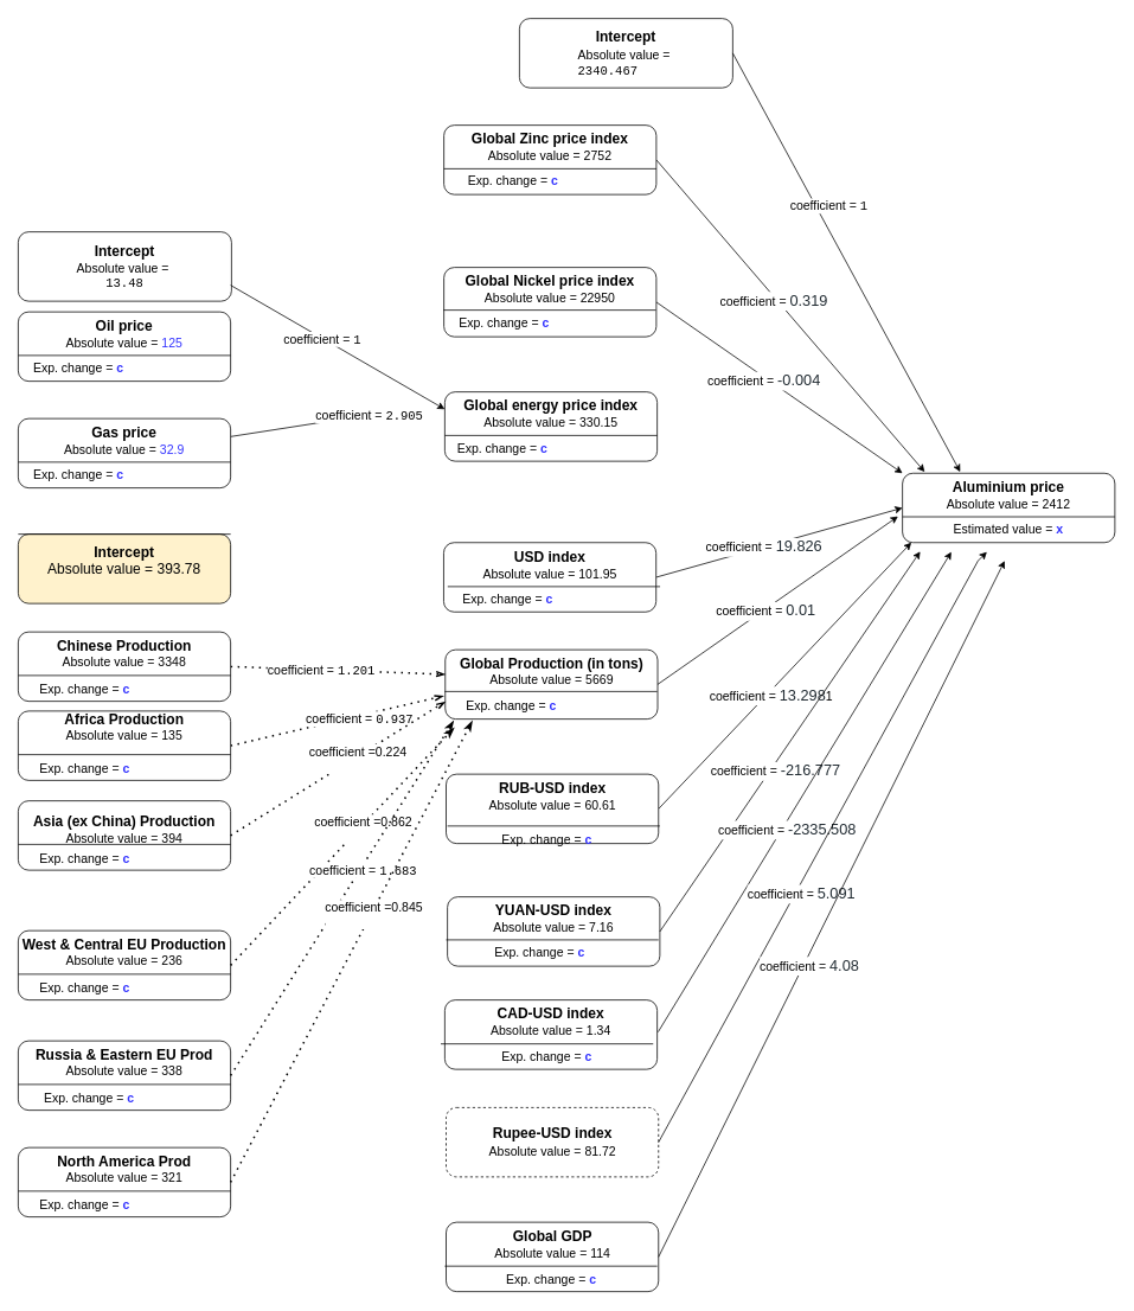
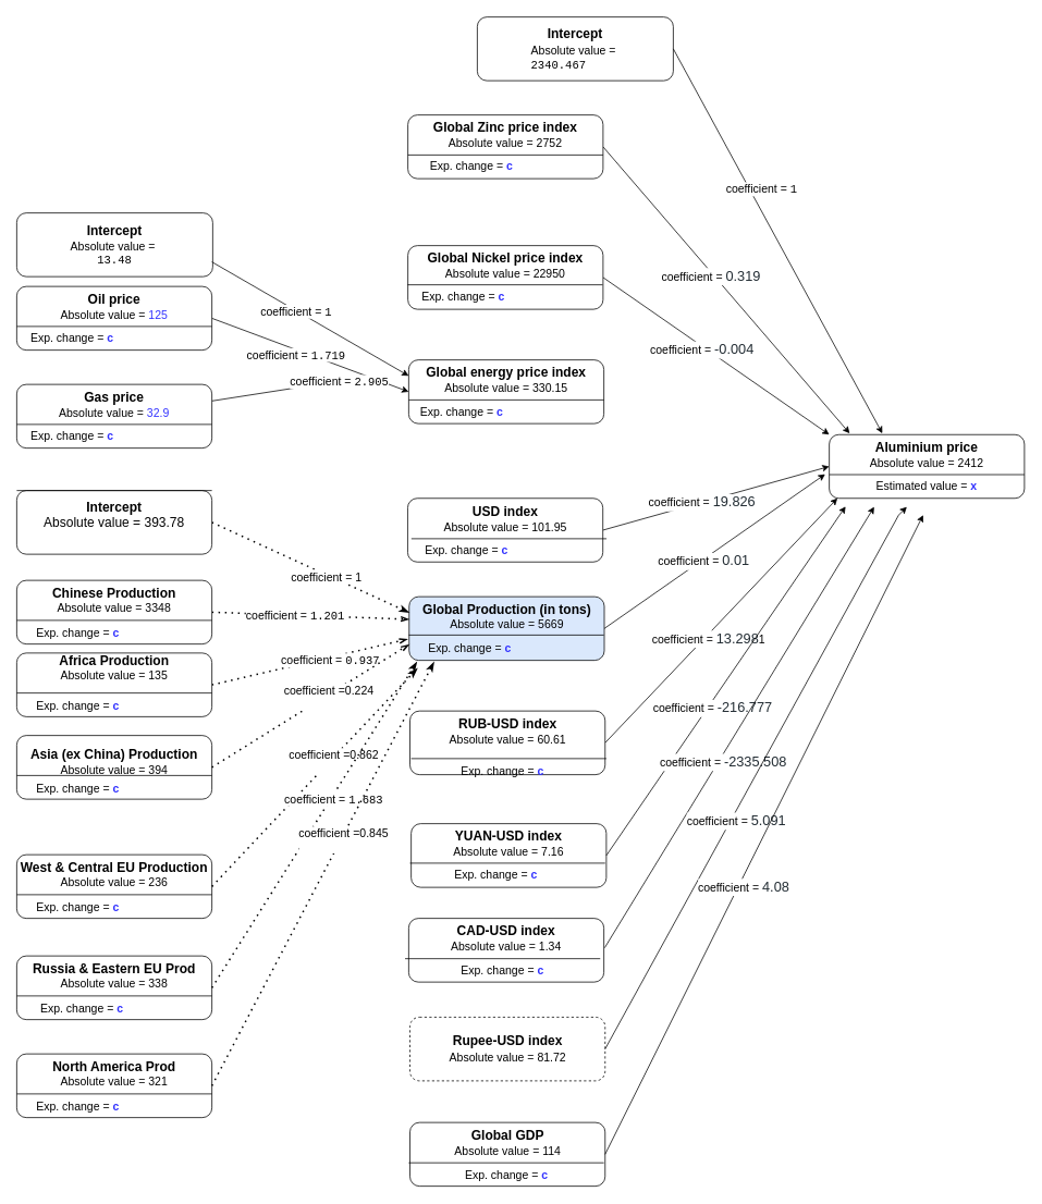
+ <mxCell id="17" style="edgeStyle=none;rounded=0;orthogonalLoop=1;jettySize=auto;html=1;entryX=0;entryY=0.5;entryDx=0;entryDy=0;fontSize=14;fontColor=#3333FF;exitX=1;exitY=0.5;exitDx=0;exitDy=0;" parent="1" source="19" target="2" edge="1"><mxGeometry relative="1" as="geometry" /></mxCell>
+ <mxCell id="18" value="&lt;font style=&quot;font-size: 14px;&quot; color=&quot;#000000&quot;&gt;coefficient =&amp;nbsp;&lt;/font&gt;&lt;span style=&quot;font-family: Consolas, &amp;quot;Courier New&amp;quot;, monospace; text-align: start;&quot;&gt;&lt;font color=&quot;#000000&quot;&gt;1.719&lt;/font&gt;&lt;/span&gt;&lt;font style=&quot;font-size: 14px;&quot; color=&quot;#000000&quot;&gt;&lt;br&gt;&lt;/font&gt;" style="edgeLabel;html=1;align=center;verticalAlign=middle;resizable=0;points=[];fontSize=14;fontColor=#3333FF;" parent="17" vertex="1" connectable="0"><mxGeometry x="-0.334" relative="1" as="geometry"><mxPoint x="22" y="14" as="offset" /></mxGeometry></mxCell>
- <mxCell id="57" value="&lt;div style=&quot;font-size: 16px;&quot;&gt;&lt;font style=&quot;font-size: 16px;&quot;&gt;&lt;b&gt;&lt;font style=&quot;font-size: 16px;&quot;&gt;&lt;br&gt;&lt;/font&gt;&lt;/b&gt;&lt;/font&gt;&lt;/div&gt;&lt;div style=&quot;font-size: 16px;&quot;&gt;&lt;font style=&quot;font-size: 16px;&quot;&gt;&lt;b&gt;&lt;font style=&quot;font-size: 16px;&quot;&gt;Intercept&lt;/font&gt;&lt;/b&gt;&lt;/font&gt;&lt;/div&gt;&lt;div style=&quot;font-size: 16px;&quot;&gt;&lt;span style=&quot;background-color: initial;&quot;&gt;&lt;font style=&quot;font-size: 16px;&quot;&gt;Absolute value = 393.78&lt;/font&gt;&lt;/span&gt;&lt;/div&gt;&lt;div style=&quot;font-size: 16px;&quot;&gt;&lt;font style=&quot;font-size: 16px;&quot;&gt;&lt;br&gt;&lt;/font&gt;&lt;/div&gt;&lt;div style=&quot;font-size: 16px;&quot;&gt;&lt;br&gt;&lt;/div&gt;" style="rounded=1;whiteSpace=wrap;html=1;fillColor=#fff2cc;" parent="1" vertex="1"><mxGeometry x="20" y="600" width="239" height="78" as="geometry" /></mxCell>
+ <mxCell id="57" value="&lt;div style=&quot;font-size: 16px;&quot;&gt;&lt;font style=&quot;font-size: 16px;&quot;&gt;&lt;b&gt;&lt;font style=&quot;font-size: 16px;&quot;&gt;&lt;br&gt;&lt;/font&gt;&lt;/b&gt;&lt;/font&gt;&lt;/div&gt;&lt;div style=&quot;font-size: 16px;&quot;&gt;&lt;font style=&quot;font-size: 16px;&quot;&gt;&lt;b&gt;&lt;font style=&quot;font-size: 16px;&quot;&gt;Intercept&lt;/font&gt;&lt;/b&gt;&lt;/font&gt;&lt;/div&gt;&lt;div style=&quot;font-size: 16px;&quot;&gt;&lt;span style=&quot;background-color: initial;&quot;&gt;&lt;font style=&quot;font-size: 16px;&quot;&gt;Absolute value = 393.78&lt;/font&gt;&lt;/span&gt;&lt;/div&gt;&lt;div style=&quot;font-size: 16px;&quot;&gt;&lt;font style=&quot;font-size: 16px;&quot;&gt;&lt;br&gt;&lt;/font&gt;&lt;/div&gt;&lt;div style=&quot;font-size: 16px;&quot;&gt;&lt;br&gt;&lt;/div&gt;" style="rounded=1;whiteSpace=wrap;html=1;" parent="1" vertex="1"><mxGeometry x="20" y="600" width="239" height="78" as="geometry" /></mxCell>
+ <mxCell id="55" value="" style="endArrow=classicThin;dashed=1;html=1;dashPattern=1 3;strokeWidth=2;rounded=0;fontSize=14;fontColor=#3333FF;entryX=0;entryY=0.25;entryDx=0;entryDy=0;endFill=1;exitX=1;exitY=0.5;exitDx=0;exitDy=0;" parent="1" source="57" target="10" edge="1"><mxGeometry width="50" height="50" relative="1" as="geometry"><mxPoint x="270" y="960" as="sourcePoint" /><mxPoint x="520" y="710" as="targetPoint" /></mxGeometry></mxCell>
+ <mxCell id="56" value="&lt;span style=&quot;font-size: 14px;&quot;&gt;coefficient = 1&lt;/span&gt;" style="edgeLabel;html=1;align=center;verticalAlign=middle;resizable=0;points=[];fontColor=#000000;" parent="55" vertex="1" connectable="0"><mxGeometry x="0.164" y="-3" relative="1" as="geometry"><mxPoint y="-1" as="offset" /></mxGeometry></mxCell>
- <mxCell id="10" value="&lt;div style=&quot;&quot;&gt;&lt;span style=&quot;background-color: initial; font-size: 16px;&quot;&gt;&lt;b&gt;Global Production (in tons)&lt;/b&gt;&lt;/span&gt;&lt;/div&gt;&lt;div style=&quot;&quot;&gt;&lt;span style=&quot;font-size: 14px; background-color: initial;&quot;&gt;Absolute value = 5669&lt;/span&gt;&lt;br&gt;&lt;/div&gt;&lt;div&gt;&lt;br&gt;&lt;/div&gt;&lt;div&gt;&lt;br&gt;&lt;/div&gt;" style="rounded=1;whiteSpace=wrap;html=1;" parent="1" vertex="1"><mxGeometry x="500.5" y="730" width="239" height="78" as="geometry" /></mxCell>
+ <mxCell id="10" value="&lt;div style=&quot;&quot;&gt;&lt;span style=&quot;background-color: initial; font-size: 16px;&quot;&gt;&lt;b&gt;Global Production (in tons)&lt;/b&gt;&lt;/span&gt;&lt;/div&gt;&lt;div style=&quot;&quot;&gt;&lt;span style=&quot;font-size: 14px; background-color: initial;&quot;&gt;Absolute value = 5669&lt;/span&gt;&lt;br&gt;&lt;/div&gt;&lt;div&gt;&lt;br&gt;&lt;/div&gt;&lt;div&gt;&lt;br&gt;&lt;/div&gt;" style="rounded=1;whiteSpace=wrap;html=1;fillColor=#dae8fc;" parent="1" vertex="1"><mxGeometry x="500.5" y="730" width="239" height="78" as="geometry" /></mxCell>
